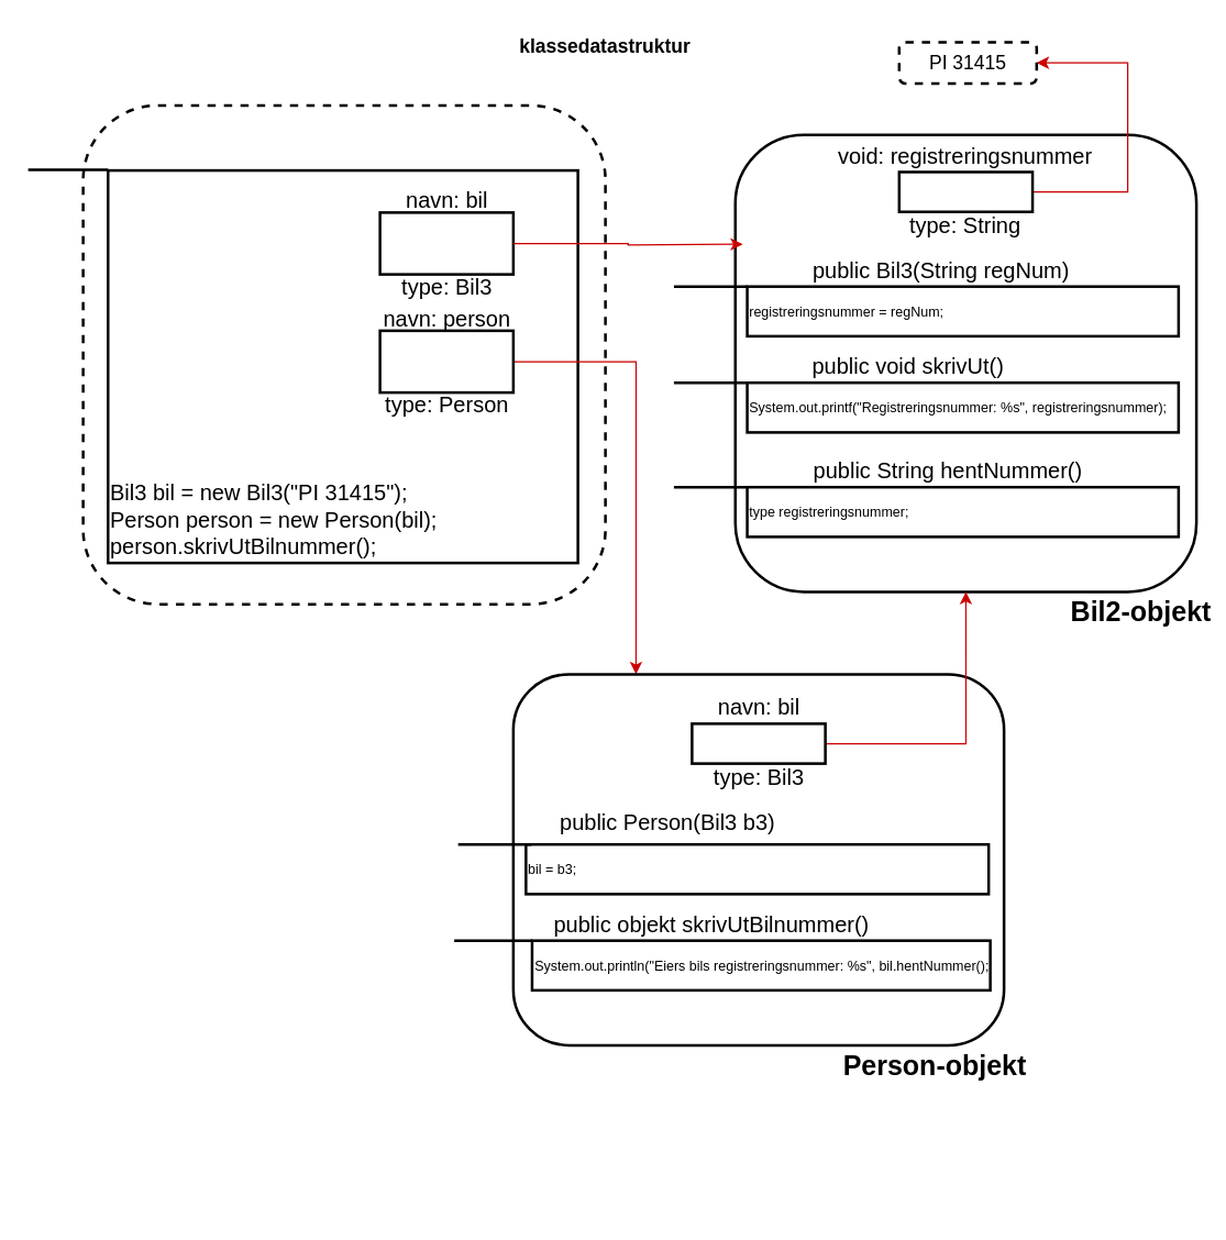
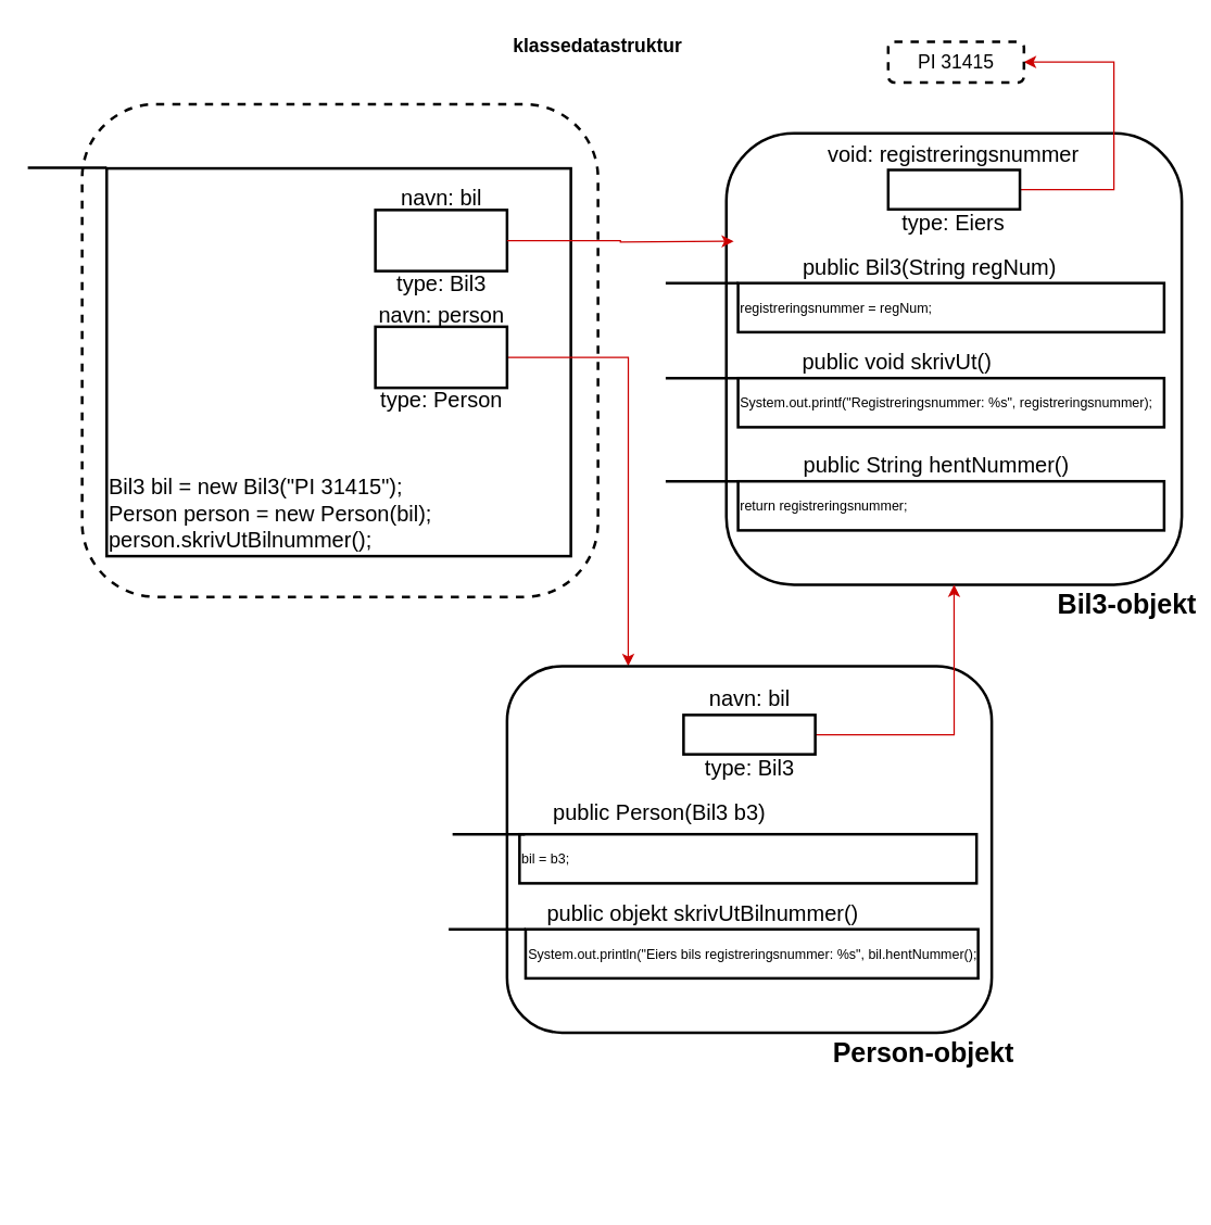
- <mxCell id="18" value="type: String" style="text;html=1;strokeColor=none;fillColor=none;align=center;verticalAlign=middle;whiteSpace=wrap;rounded=0;fontSize=16;" vertex="1" parent="1"><mxGeometry x="642.25" y="147.5" width="120" height="30" as="geometry" /></mxCell>
+ <mxCell id="18" value="type: Eiers" style="text;html=1;strokeColor=none;fillColor=none;align=center;verticalAlign=middle;whiteSpace=wrap;rounded=0;fontSize=16;" vertex="1" parent="1"><mxGeometry x="642.25" y="147.5" width="120" height="30" as="geometry" /></mxCell>
- <mxCell id="27" value="&lt;font style=&quot;font-size: 10px&quot;&gt;type registreringsnummer;&lt;/font&gt;" style="html=1;fontSize=16;strokeWidth=2;fillColor=none;align=left;verticalAlign=top;rounded=0;" vertex="1" parent="26"><mxGeometry x="53.344" y="0.425" width="313.826" height="36.145" as="geometry" /></mxCell>
+ <mxCell id="27" value="&lt;font style=&quot;font-size: 10px&quot;&gt;return registreringsnummer;&lt;/font&gt;" style="html=1;fontSize=16;strokeWidth=2;fillColor=none;align=left;verticalAlign=top;rounded=0;" vertex="1" parent="26"><mxGeometry x="53.344" y="0.425" width="313.826" height="36.145" as="geometry" /></mxCell>
- <mxCell id="30" value="Bil2-objekt" style="text;align=center;fontStyle=1;verticalAlign=middle;spacingLeft=3;spacingRight=3;strokeColor=none;rotatable=0;points=[[0,0.5],[1,0.5]];portConstraint=eastwest;dashed=1;fontSize=20;fillColor=none;rounded=1;" vertex="1" parent="25"><mxGeometry x="393" y="110" width="80" height="26" as="geometry" /></mxCell>
+ <mxCell id="30" value="Bil3-objekt" style="text;align=center;fontStyle=1;verticalAlign=middle;spacingLeft=3;spacingRight=3;strokeColor=none;rotatable=0;points=[[0,0.5],[1,0.5]];portConstraint=eastwest;dashed=1;fontSize=20;fillColor=none;rounded=1;" vertex="1" parent="25"><mxGeometry x="393" y="110" width="80" height="26" as="geometry" /></mxCell>
